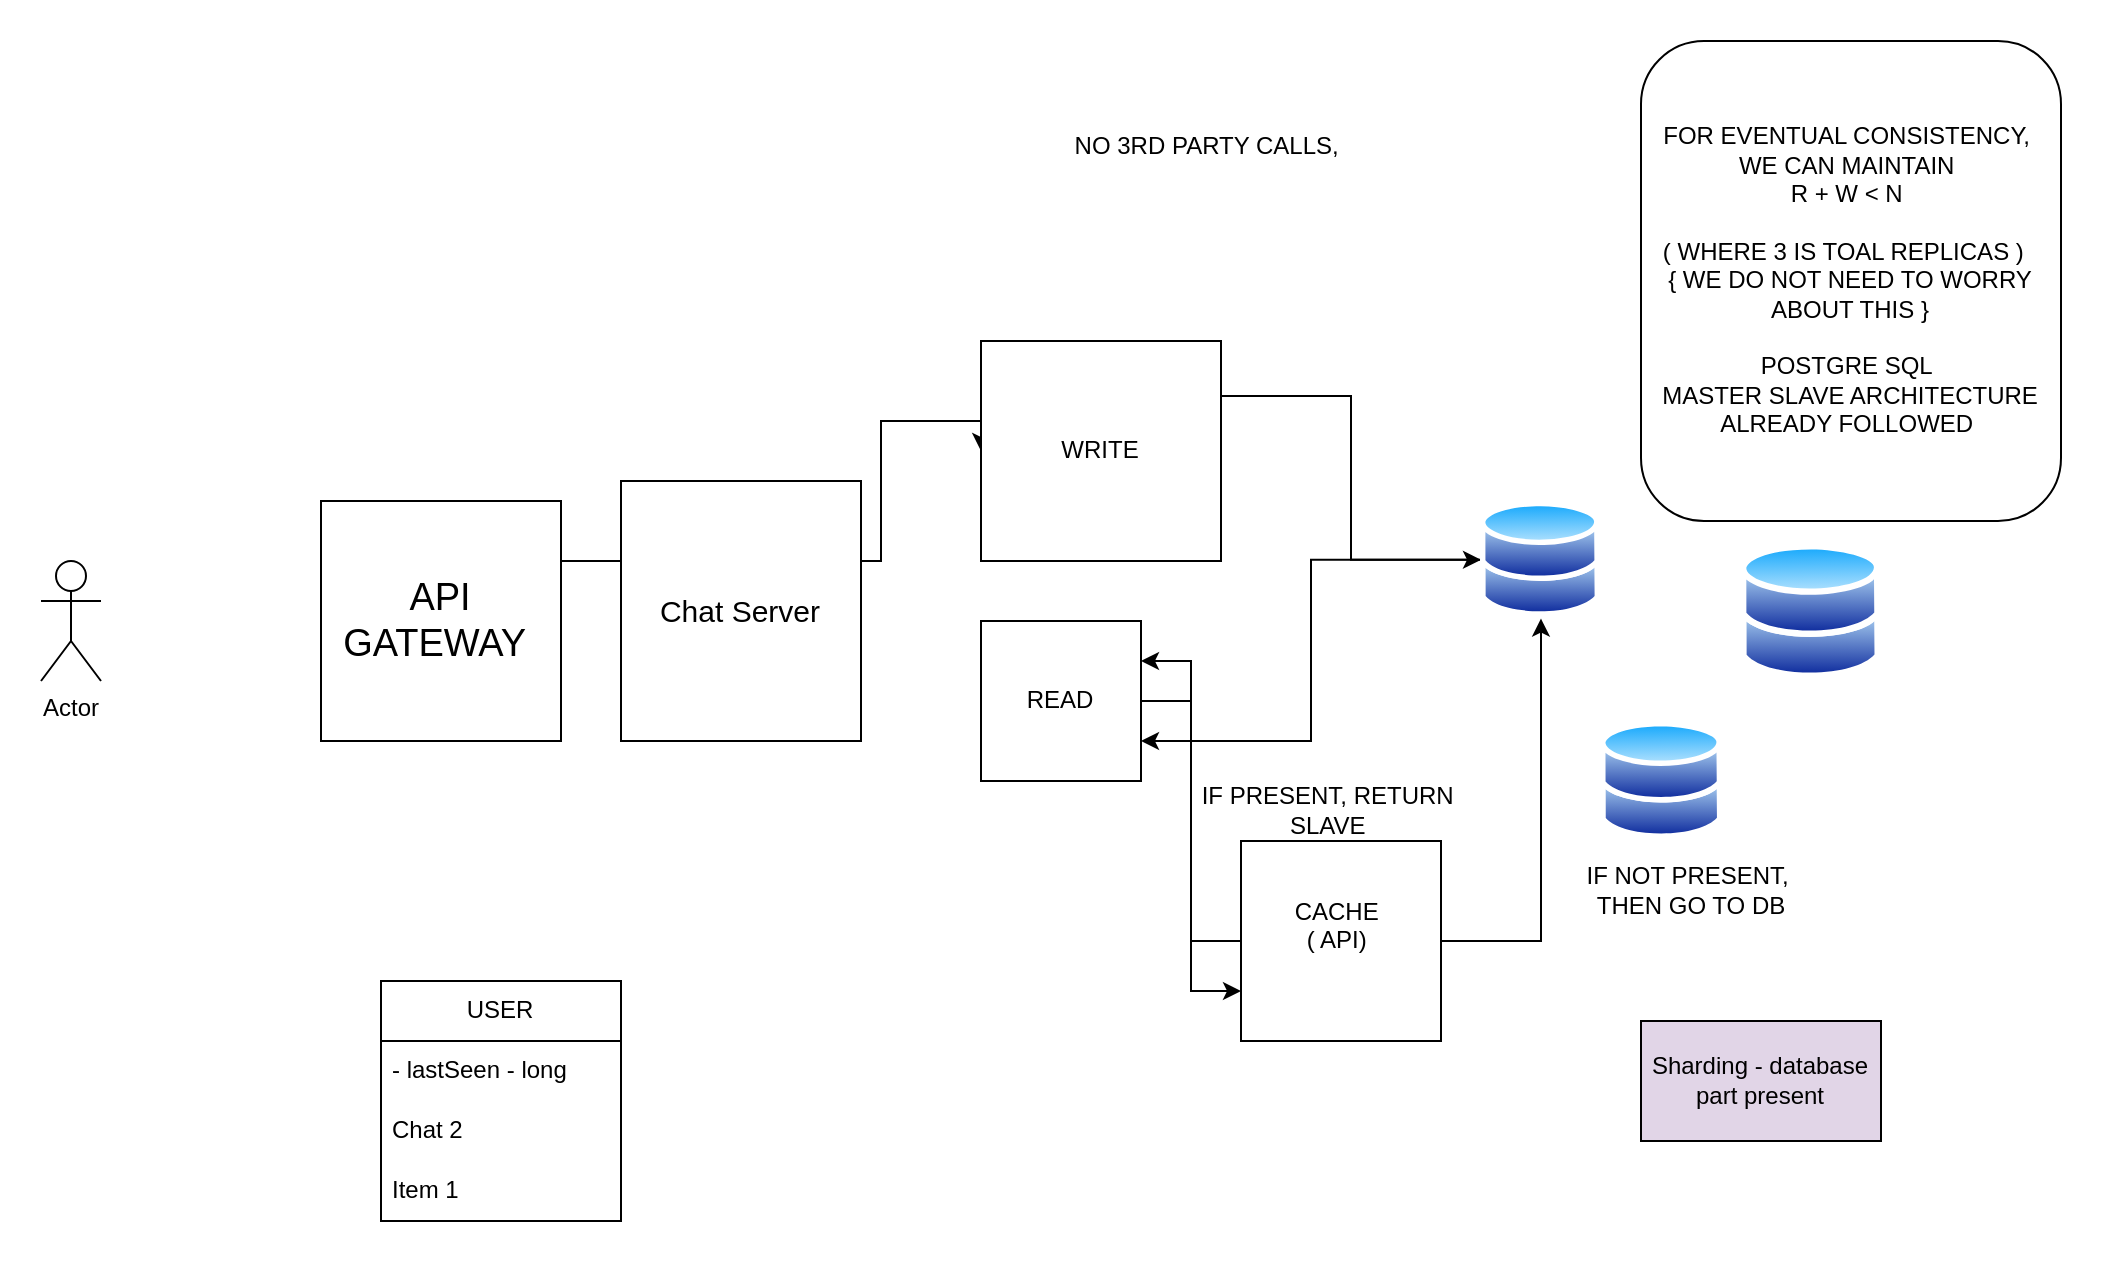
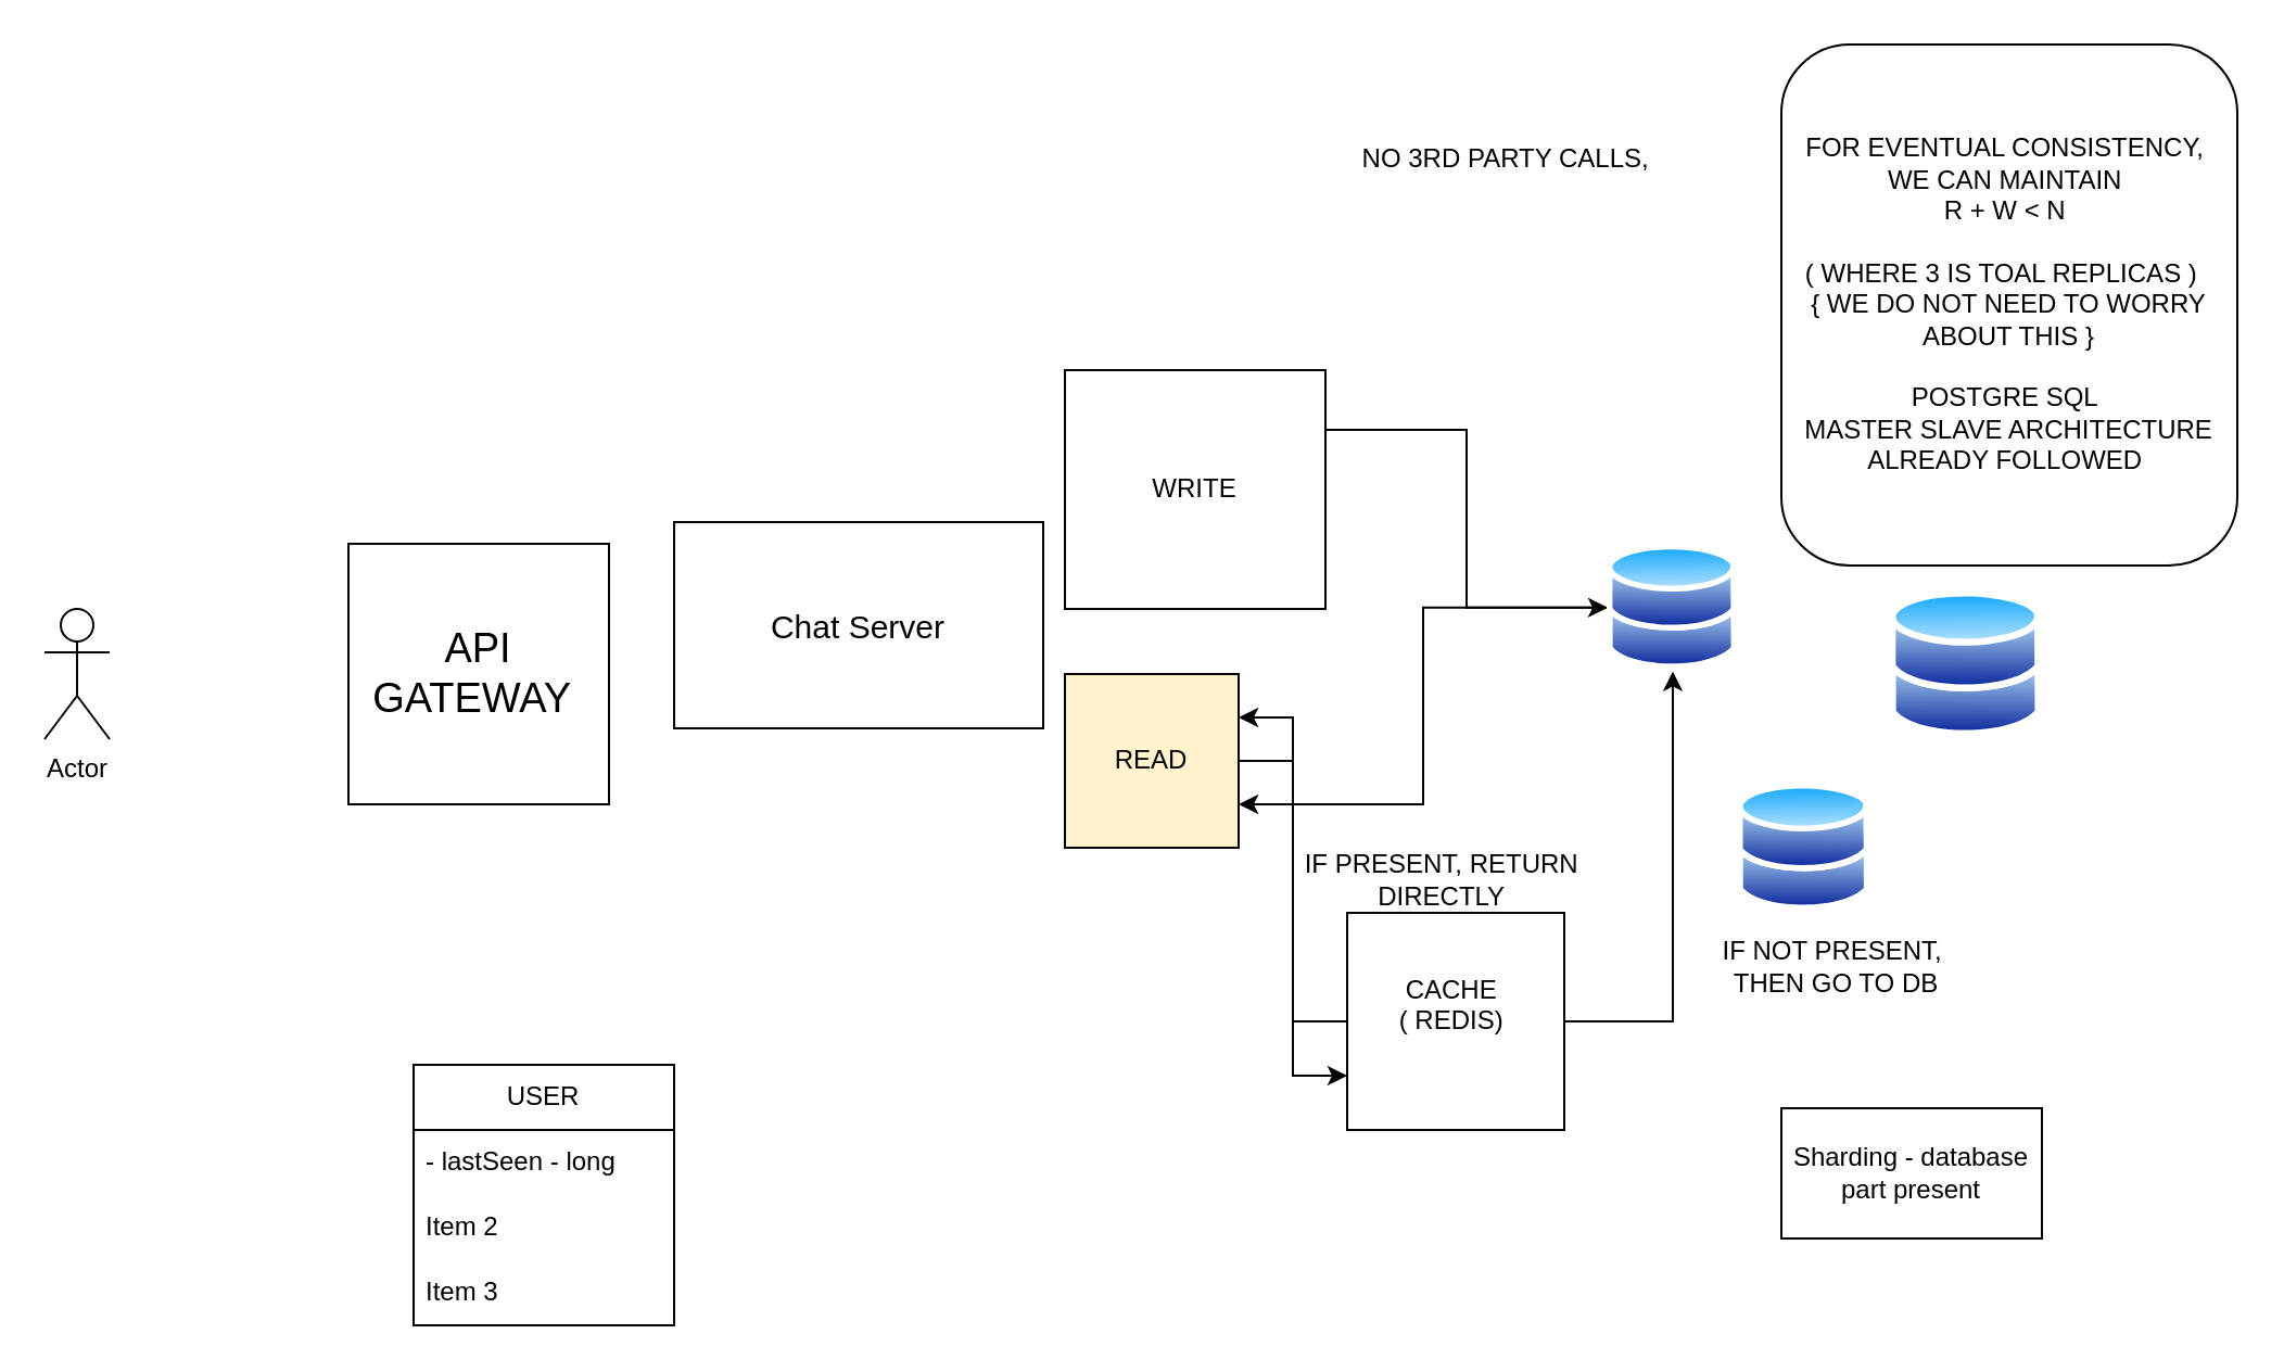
- <mxCell id="19" value="NO 3RD PARTY CALLS,&amp;nbsp;&lt;div&gt;&lt;br/&gt;&lt;/div&gt;" style="text;html=1;align=center;verticalAlign=middle;whiteSpace=wrap;rounded=0;" parent="1" vertex="1"><mxGeometry x="530" y="50" width="150" height="60" as="geometry" /></mxCell>
+ <mxCell id="19" value="NO 3RD PARTY CALLS,&amp;nbsp;&lt;div&gt;&lt;br/&gt;&lt;/div&gt;" style="text;html=1;align=center;verticalAlign=middle;whiteSpace=wrap;rounded=0;" parent="1" vertex="1"><mxGeometry x="620" y="50" width="150" height="60" as="geometry" /></mxCell>
- <mxCell id="3" style="edgeStyle=orthogonalEdgeStyle;rounded=0;orthogonalLoop=1;jettySize=auto;html=1;exitX=1;exitY=0.25;exitDx=0;exitDy=0;entryX=0;entryY=0.5;entryDx=0;entryDy=0;" parent="1" source="4" target="8" edge="1"><mxGeometry relative="1" as="geometry"><Array as="points"><mxPoint x="440" y="280" /><mxPoint x="440" y="210" /></Array></mxGeometry></mxCell>
- <mxCell id="25" value="&lt;font style=&quot;font-size: 15px;&quot;&gt;Chat Server&lt;/font&gt;" style="rounded=0;whiteSpace=wrap;html=1;" parent="1" vertex="1"><mxGeometry x="310" y="240" width="120" height="130" as="geometry" /></mxCell>
+ <mxCell id="25" value="&lt;font style=&quot;font-size: 15px;&quot;&gt;Chat Server&lt;/font&gt;" style="rounded=0;whiteSpace=wrap;html=1;" parent="1" vertex="1"><mxGeometry x="310" y="240" width="170" height="95" as="geometry" /></mxCell>
- <mxCell id="6" value="READ" style="whiteSpace=wrap;html=1;aspect=fixed;" parent="1" vertex="1"><mxGeometry x="490" y="310" width="80" height="80" as="geometry" /></mxCell>
+ <mxCell id="6" value="READ" style="whiteSpace=wrap;html=1;aspect=fixed;fillColor=#fff2cc;" parent="1" vertex="1"><mxGeometry x="490" y="310" width="80" height="80" as="geometry" /></mxCell>
- <mxCell id="18" value="IF PRESENT, RETURN&amp;nbsp;&lt;br&gt;SLAVE&amp;nbsp;" style="text;html=1;align=center;verticalAlign=middle;resizable=0;points=[];autosize=1;strokeColor=none;fillColor=none;" parent="1" vertex="1"><mxGeometry x="590" y="385" width="150" height="40" as="geometry" /></mxCell>
+ <mxCell id="18" value="IF PRESENT, RETURN&amp;nbsp;&lt;br&gt;DIRECTLY&amp;nbsp;" style="text;html=1;align=center;verticalAlign=middle;resizable=0;points=[];autosize=1;strokeColor=none;fillColor=none;" parent="1" vertex="1"><mxGeometry x="590" y="385" width="150" height="40" as="geometry" /></mxCell>
- <mxCell id="15" value="CACHE&amp;nbsp;&lt;br&gt;( API)&amp;nbsp;&lt;div&gt;&lt;br&gt;&lt;/div&gt;" style="whiteSpace=wrap;html=1;aspect=fixed;" parent="1" vertex="1"><mxGeometry x="620" y="420" width="100" height="100" as="geometry" /></mxCell>
+ <mxCell id="15" value="CACHE&amp;nbsp;&lt;br&gt;( REDIS)&amp;nbsp;&lt;div&gt;&lt;br&gt;&lt;/div&gt;" style="whiteSpace=wrap;html=1;aspect=fixed;" parent="1" vertex="1"><mxGeometry x="620" y="420" width="100" height="100" as="geometry" /></mxCell>
- <mxCell id="24" value="Sharding - database part present" style="rounded=0;whiteSpace=wrap;html=1;fillColor=#e1d5e7;" parent="1" vertex="1"><mxGeometry x="820" y="510" width="120" height="60" as="geometry" /></mxCell>
+ <mxCell id="24" value="Sharding - database part present" style="rounded=0;whiteSpace=wrap;html=1;" parent="1" vertex="1"><mxGeometry x="820" y="510" width="120" height="60" as="geometry" /></mxCell>
- <mxCell id="22" value="Chat 2" style="text;strokeColor=none;fillColor=none;align=left;verticalAlign=middle;spacingLeft=4;spacingRight=4;overflow=hidden;points=[[0,0.5],[1,0.5]];portConstraint=eastwest;rotatable=0;whiteSpace=wrap;html=1;" parent="20" vertex="1"><mxGeometry y="60" width="120" height="30" as="geometry" /></mxCell>
+ <mxCell id="22" value="Item 2" style="text;strokeColor=none;fillColor=none;align=left;verticalAlign=middle;spacingLeft=4;spacingRight=4;overflow=hidden;points=[[0,0.5],[1,0.5]];portConstraint=eastwest;rotatable=0;whiteSpace=wrap;html=1;" parent="20" vertex="1"><mxGeometry y="60" width="120" height="30" as="geometry" /></mxCell>
- <mxCell id="23" value="Item 1" style="text;strokeColor=none;fillColor=none;align=left;verticalAlign=middle;spacingLeft=4;spacingRight=4;overflow=hidden;points=[[0,0.5],[1,0.5]];portConstraint=eastwest;rotatable=0;whiteSpace=wrap;html=1;" parent="20" vertex="1"><mxGeometry y="90" width="120" height="30" as="geometry" /></mxCell>
+ <mxCell id="23" value="Item 3" style="text;strokeColor=none;fillColor=none;align=left;verticalAlign=middle;spacingLeft=4;spacingRight=4;overflow=hidden;points=[[0,0.5],[1,0.5]];portConstraint=eastwest;rotatable=0;whiteSpace=wrap;html=1;" parent="20" vertex="1"><mxGeometry y="90" width="120" height="30" as="geometry" /></mxCell>
